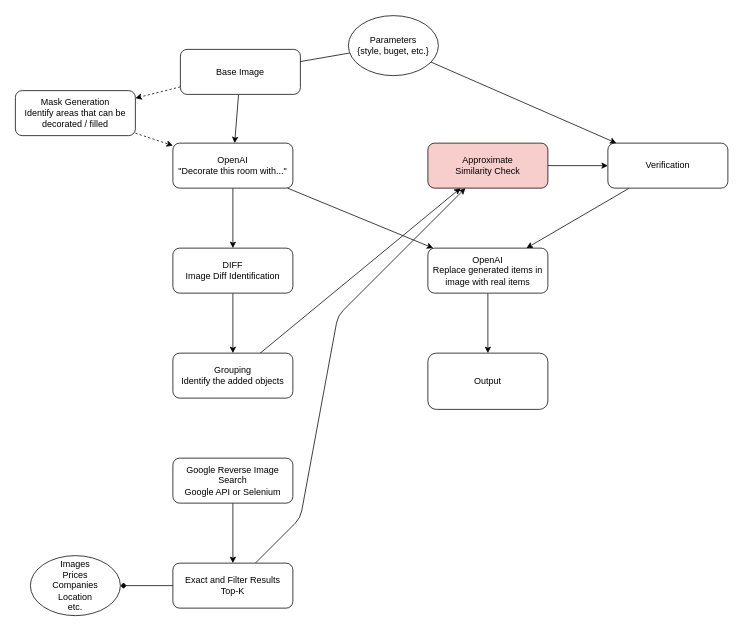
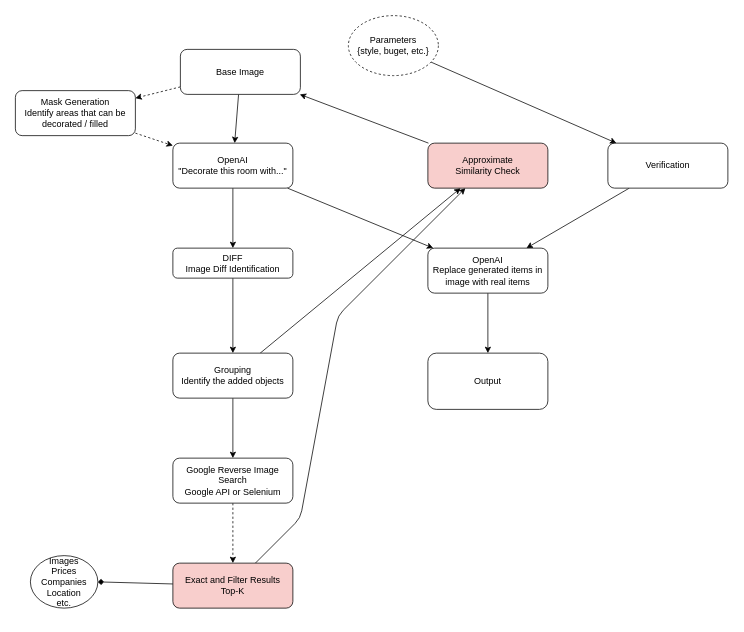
- <mxCell id="27" value="Parameters&lt;div&gt;{style, buget, etc.}&lt;/div&gt;" style="ellipse;whiteSpace=wrap;html=1;" vertex="1" parent="1"><mxGeometry x="464" y="20" width="120" height="80" as="geometry" /></mxCell>
+ <mxCell id="27" value="Parameters&lt;div&gt;{style, buget, etc.}&lt;/div&gt;" style="ellipse;whiteSpace=wrap;html=1;dashed=1;" vertex="1" parent="1"><mxGeometry x="464" y="20" width="120" height="80" as="geometry" /></mxCell>
- <mxCell id="25" style="edgeStyle=none;html=1;endArrow=none;endFill=0;" edge="1" parent="1" source="27" target="4"><mxGeometry relative="1" as="geometry" /></mxCell>
- <mxCell id="21" style="edgeStyle=none;html=1;" edge="1" parent="1" source="22" target="24"><mxGeometry relative="1" as="geometry" /></mxCell>
+ <mxCell id="21" style="edgeStyle=none;html=1;" edge="1" parent="1" source="22" target="4"><mxGeometry relative="1" as="geometry" /></mxCell>
- <mxCell id="11" value="&lt;div&gt;DIFF&lt;/div&gt;Image Diff Identification" style="rounded=1;whiteSpace=wrap;html=1;" vertex="1" parent="1"><mxGeometry x="230" y="330" width="160" height="60" as="geometry" /></mxCell>
+ <mxCell id="11" value="&lt;div&gt;DIFF&lt;/div&gt;Image Diff Identification" style="rounded=1;whiteSpace=wrap;html=1;" vertex="1" parent="1"><mxGeometry x="230" y="330" width="160" height="40" as="geometry" /></mxCell>
+ <mxCell id="12" style="edgeStyle=none;html=1;" edge="1" parent="1" source="14" target="16"><mxGeometry relative="1" as="geometry" /></mxCell>
- <mxCell id="15" style="edgeStyle=none;html=1;" edge="1" parent="1" source="16" target="19"><mxGeometry relative="1" as="geometry" /></mxCell>
+ <mxCell id="15" style="edgeStyle=none;html=1;dashed=1;" edge="1" parent="1" source="16" target="19"><mxGeometry relative="1" as="geometry" /></mxCell>
- <mxCell id="20" value="Images&lt;div&gt;Prices&lt;/div&gt;&lt;div&gt;Companies&lt;/div&gt;&lt;div&gt;Location&lt;/div&gt;&lt;div&gt;etc.&lt;/div&gt;" style="ellipse;whiteSpace=wrap;html=1;" vertex="1" parent="1"><mxGeometry x="40" y="740" width="120" height="80" as="geometry" /></mxCell>
+ <mxCell id="20" value="Images&lt;div&gt;Prices&lt;/div&gt;&lt;div&gt;Companies&lt;/div&gt;&lt;div&gt;Location&lt;/div&gt;&lt;div&gt;etc.&lt;/div&gt;" style="ellipse;whiteSpace=wrap;html=1;" vertex="1" parent="1"><mxGeometry x="40" y="740" width="90" height="70" as="geometry" /></mxCell>
- <mxCell id="19" value="Exact and Filter Results&lt;div&gt;&lt;span style=&quot;background-color: transparent;&quot;&gt;Top-K&lt;/span&gt;&lt;br&gt;&lt;/div&gt;" style="rounded=1;whiteSpace=wrap;html=1;" vertex="1" parent="1"><mxGeometry x="230" y="750" width="160" height="60" as="geometry" /></mxCell>
+ <mxCell id="19" value="Exact and Filter Results&lt;div&gt;&lt;span style=&quot;background-color: transparent;&quot;&gt;Top-K&lt;/span&gt;&lt;br&gt;&lt;/div&gt;" style="rounded=1;whiteSpace=wrap;html=1;fillColor=#f8cecc;" vertex="1" parent="1"><mxGeometry x="230" y="750" width="160" height="60" as="geometry" /></mxCell>
